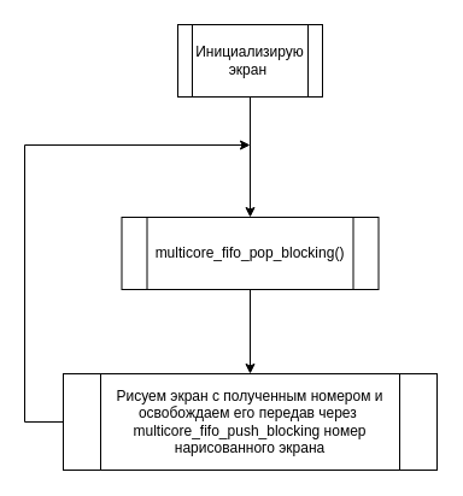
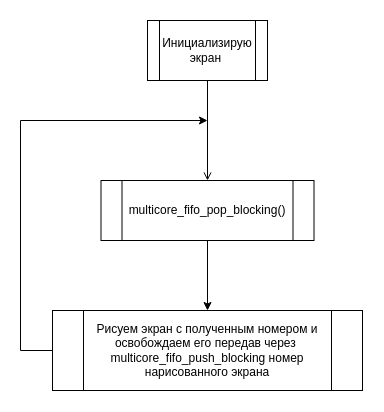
- <mxCell id="2" value="" style="edgeStyle=orthogonalEdgeStyle;rounded=0;orthogonalLoop=1;jettySize=auto;html=1;entryX=0.5;entryY=0;entryDx=0;entryDy=0;" edge="1" parent="1" source="3" target="7"><mxGeometry relative="1" as="geometry"><mxPoint x="207" y="150" as="targetPoint" /></mxGeometry></mxCell>
+ <mxCell id="2" value="" style="edgeStyle=orthogonalEdgeStyle;rounded=0;orthogonalLoop=1;jettySize=auto;html=1;entryX=0.5;entryY=0;entryDx=0;entryDy=0;endArrow=open;" edge="1" parent="1" source="3" target="7"><mxGeometry relative="1" as="geometry"><mxPoint x="207" y="150" as="targetPoint" /></mxGeometry></mxCell>
